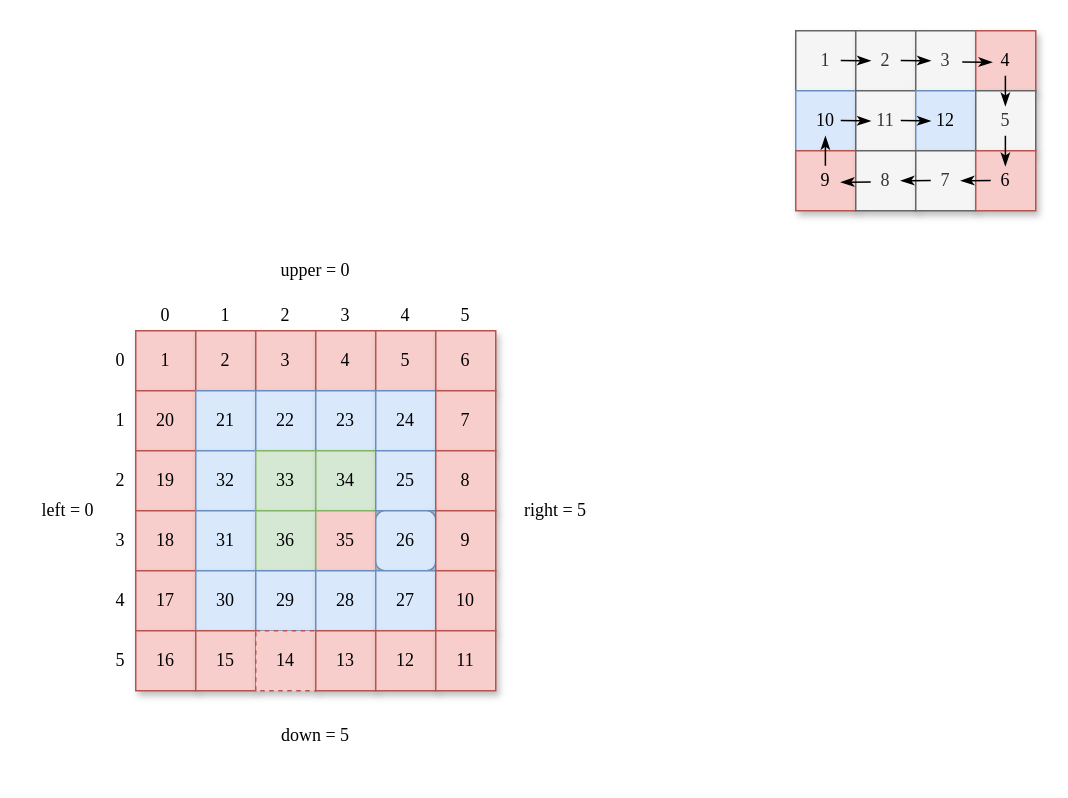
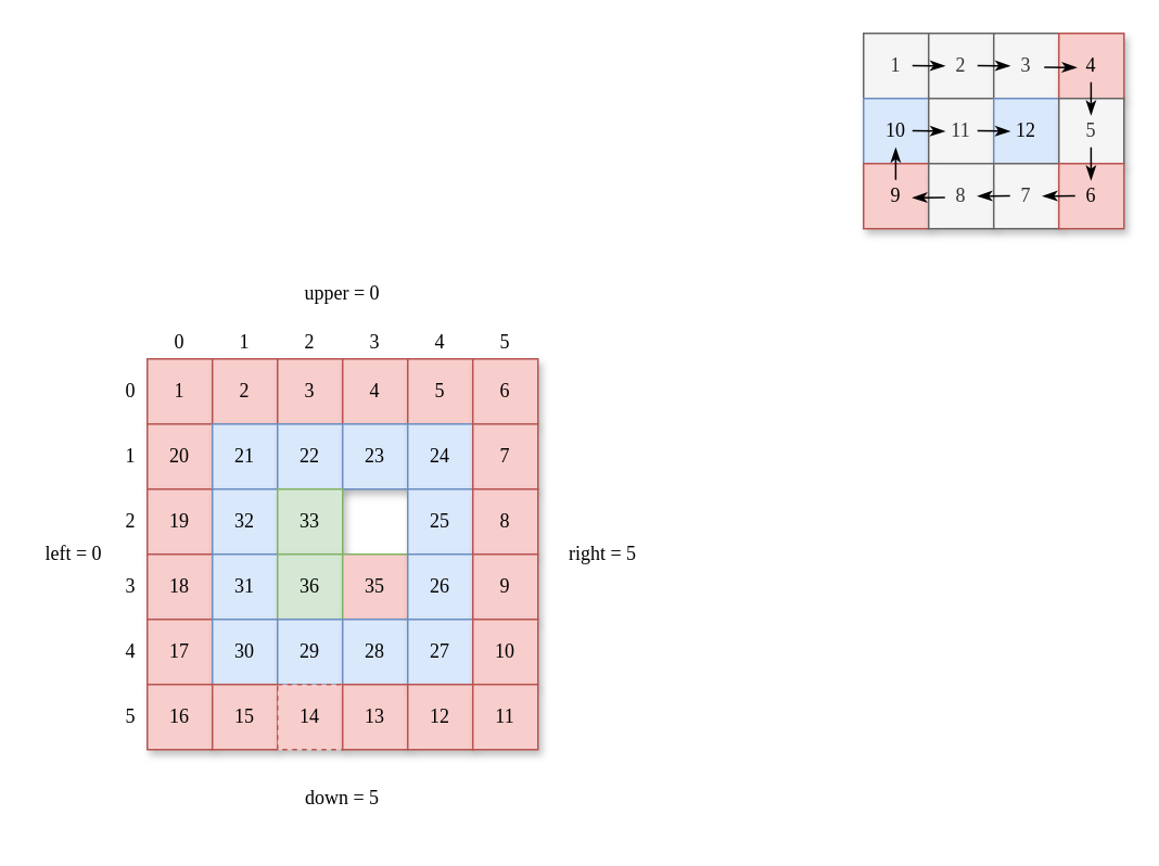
- <mxCell id="36" value="&lt;font face=&quot;Comic Sans MS&quot;&gt;34&lt;/font&gt;" style="rounded=0;whiteSpace=wrap;html=1;shadow=1;fillColor=#d5e8d4;strokeColor=#82b366;" vertex="1" parent="1"><mxGeometry x="210" y="300" width="40" height="40" as="geometry" /></mxCell>
- <mxCell id="55" value="&lt;font face=&quot;Comic Sans MS&quot;&gt;26&lt;/font&gt;" style="whiteSpace=wrap;html=1;fillColor=#dae8fc;strokeColor=#6c8ebf;shadow=1;rounded=1;" vertex="1" parent="1"><mxGeometry y="340" width="40" height="40" as="geometry" x="250" /></mxCell>
+ <mxCell id="55" value="&lt;font face=&quot;Comic Sans MS&quot;&gt;26&lt;/font&gt;" style="rounded=0;whiteSpace=wrap;html=1;fillColor=#dae8fc;strokeColor=#6c8ebf;shadow=1;" vertex="1" parent="1"><mxGeometry y="340" width="40" height="40" as="geometry" x="250" /></mxCell>
